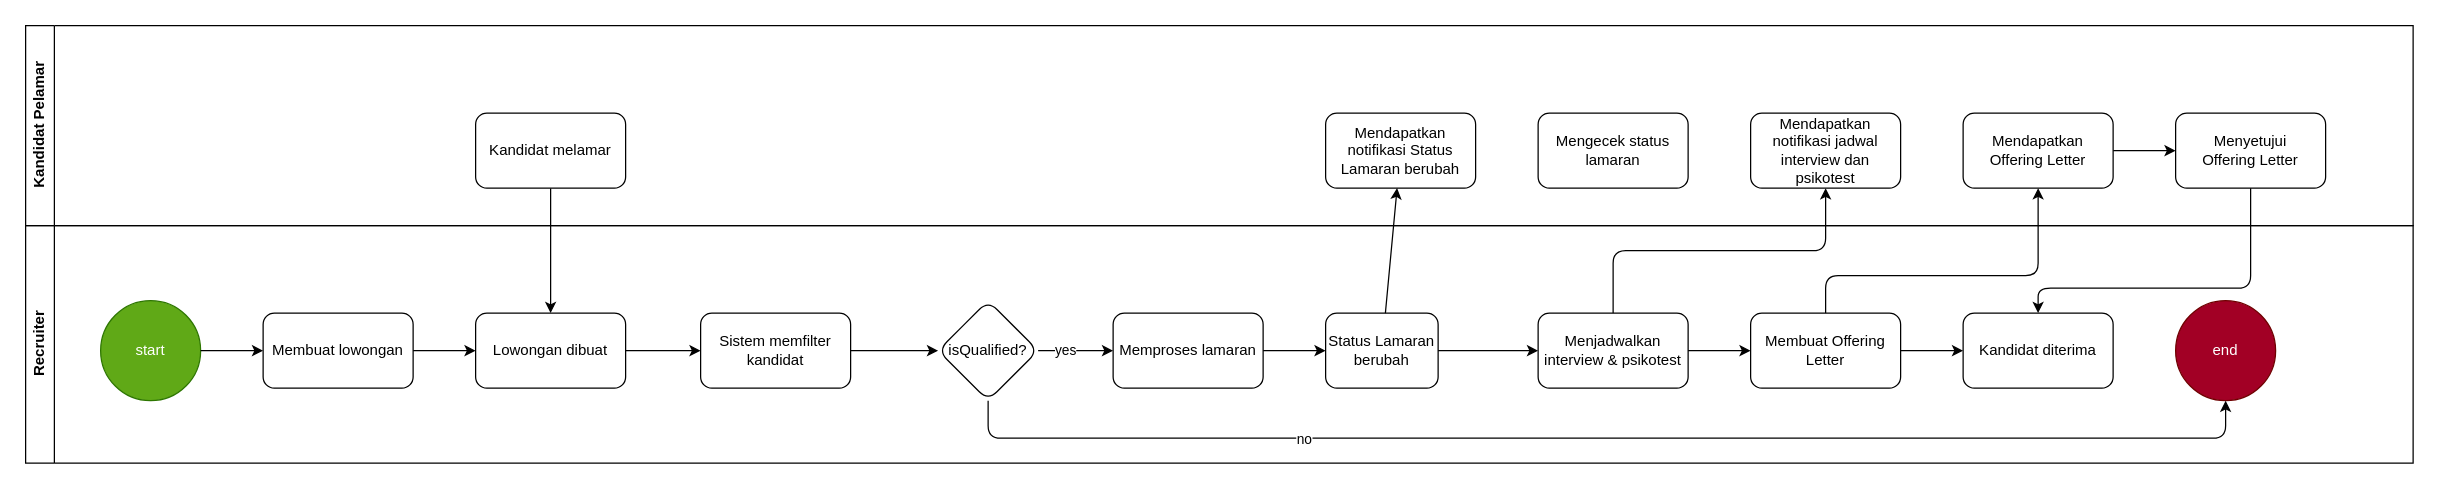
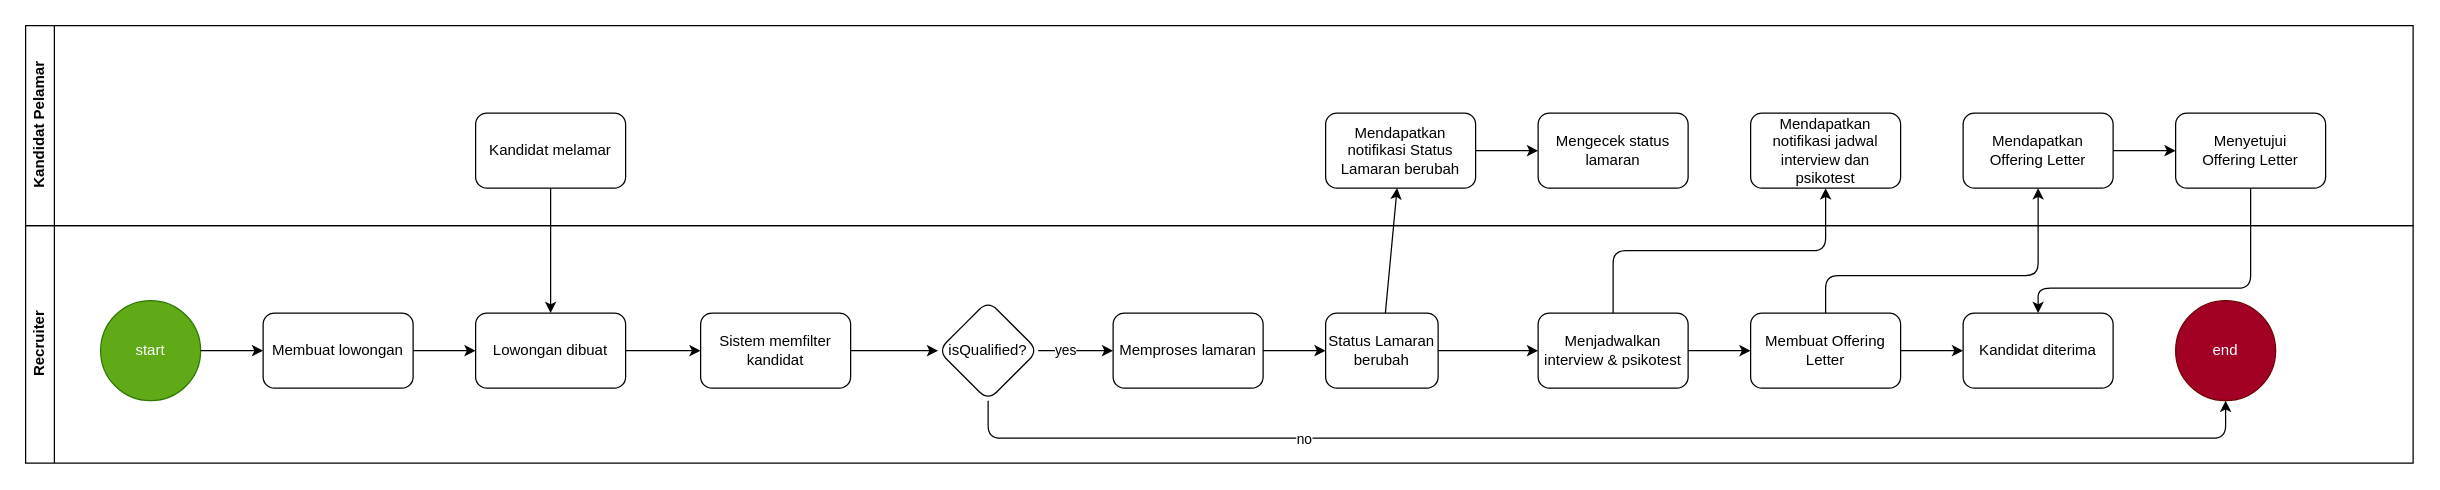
+ <mxCell id="33" style="edgeStyle=none;html=1;" edge="1" parent="29" source="31" target="32"><mxGeometry relative="1" as="geometry" /></mxCell>
